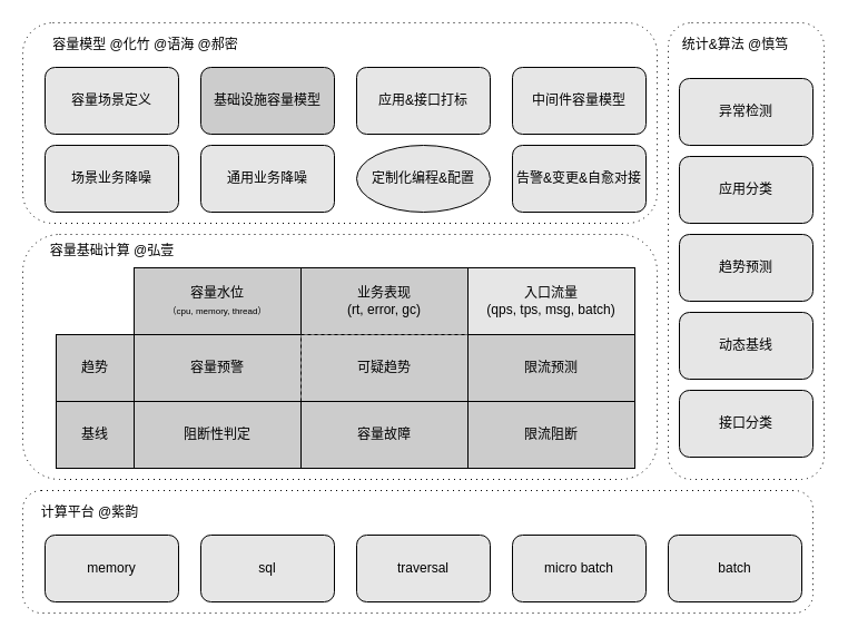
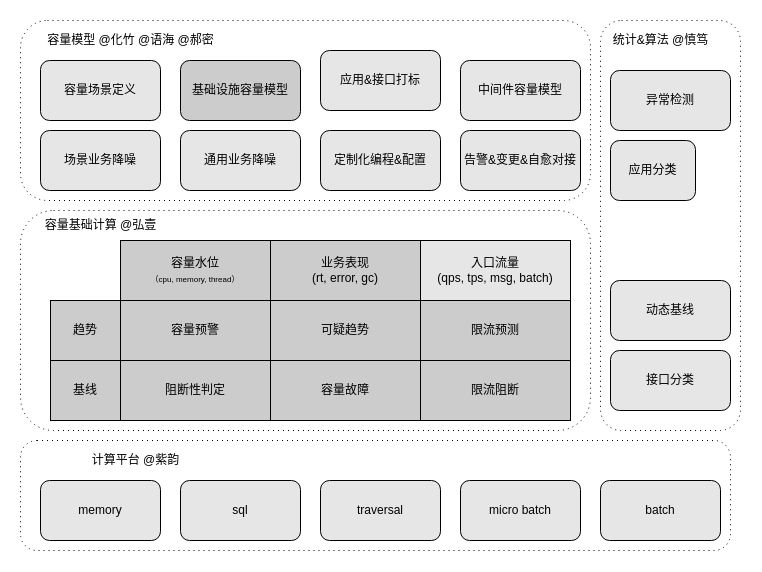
- <mxCell id="7" value="&lt;span style=&quot;white-space: normal&quot;&gt;应用&amp;amp;接口打标&lt;/span&gt;" style="rounded=1;whiteSpace=wrap;html=1;fillColor=#E6E6E6;" parent="1" vertex="1"><mxGeometry x="320" y="60" width="120" height="60" as="geometry" /></mxCell>
+ <mxCell id="7" value="&lt;span style=&quot;white-space: normal&quot;&gt;应用&amp;amp;接口打标&lt;/span&gt;" style="rounded=1;whiteSpace=wrap;html=1;fillColor=#E6E6E6;" parent="1" vertex="1"><mxGeometry x="320" y="50" width="120" height="60" as="geometry" /></mxCell>
- <mxCell id="9" value="定制化编程&amp;amp;配置" style="ellipse;whiteSpace=wrap;html=1;fillColor=#E6E6E6;" parent="1" vertex="1"><mxGeometry x="320" y="130" width="120" height="60" as="geometry" /></mxCell>
+ <mxCell id="9" value="定制化编程&amp;amp;配置" style="rounded=1;whiteSpace=wrap;html=1;fillColor=#E6E6E6;" parent="1" vertex="1"><mxGeometry x="320" y="130" width="120" height="60" as="geometry" /></mxCell>
- <mxCell id="32" value="应用分类" style="rounded=1;whiteSpace=wrap;html=1;fillColor=#E6E6E6;" parent="1" vertex="1"><mxGeometry x="610" y="140" width="120" height="60" as="geometry" /></mxCell>
+ <mxCell id="32" value="应用分类" style="rounded=1;whiteSpace=wrap;html=1;fillColor=#E6E6E6;" parent="1" vertex="1"><mxGeometry x="610" y="140" width="85" height="60" as="geometry" /></mxCell>
- <mxCell id="17" value="趋势预测" style="rounded=1;whiteSpace=wrap;html=1;fillColor=#E6E6E6;" parent="1" vertex="1"><mxGeometry x="610" y="210" width="120" height="60" as="geometry" /></mxCell>
- <mxCell id="24" value="可疑趋势" style="rounded=0;whiteSpace=wrap;html=1;fillColor=#CCCCCC;dashed=1;" parent="1" vertex="1"><mxGeometry x="270" y="300" width="150" height="60" as="geometry" /></mxCell>
+ <mxCell id="24" value="可疑趋势" style="rounded=0;whiteSpace=wrap;html=1;fillColor=#CCCCCC;" parent="1" vertex="1"><mxGeometry x="270" y="300" width="150" height="60" as="geometry" /></mxCell>
- <mxCell id="29" value="计算平台 @紫韵" style="text;html=1;align=center;verticalAlign=middle;resizable=0;points=[];autosize=1;" parent="1" vertex="1"><mxGeometry x="30" y="450" width="100" height="20" as="geometry" /></mxCell>
+ <mxCell id="29" value="计算平台 @紫韵" style="text;html=1;align=center;verticalAlign=middle;resizable=0;points=[];autosize=1;" parent="1" vertex="1"><mxGeometry x="85" y="450" width="100" height="20" as="geometry" /></mxCell>
